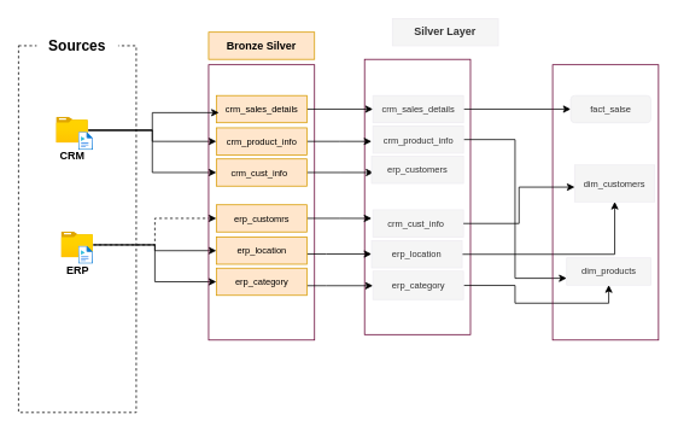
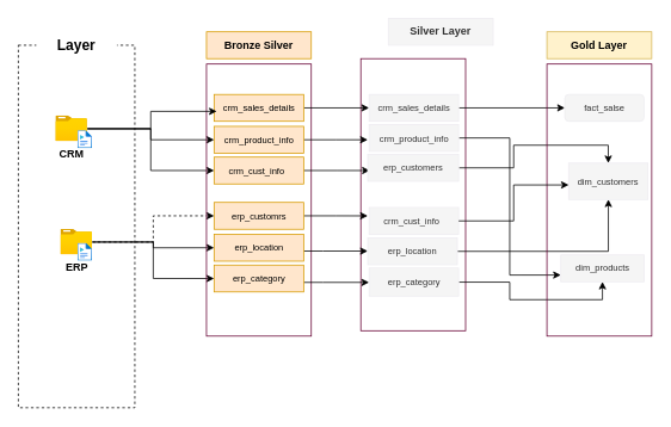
- <mxCell id="4" value="&lt;font style=&quot;font-size: 16px;&quot;&gt;&lt;b&gt;Sources&lt;/b&gt;&lt;/font&gt;" style="rounded=0;whiteSpace=wrap;html=1;strokeColor=none;" parent="1" vertex="1"><mxGeometry x="40" y="25" width="90" height="50" as="geometry" /></mxCell>
+ <mxCell id="4" value="&lt;font style=&quot;font-size: 16px;&quot;&gt;&lt;b&gt;Layer&lt;/b&gt;&lt;/font&gt;" style="rounded=0;whiteSpace=wrap;html=1;strokeColor=none;" parent="1" vertex="1"><mxGeometry x="40" y="25" width="90" height="50" as="geometry" /></mxCell>
+ <mxCell id="41" value="&lt;b&gt;Gold Layer&lt;/b&gt;" style="rounded=0;whiteSpace=wrap;html=1;fillColor=#fff2cc;strokeColor=#d6b656;" vertex="1" parent="1"><mxGeometry x="610" y="35" width="117" height="30" as="geometry" /></mxCell>
+ <mxCell id="35" style="edgeStyle=orthogonalEdgeStyle;rounded=0;orthogonalLoop=1;jettySize=auto;html=1;entryX=0.5;entryY=0;entryDx=0;entryDy=0;" edge="1" parent="1" source="36" target="44"><mxGeometry relative="1" as="geometry" /></mxCell>
